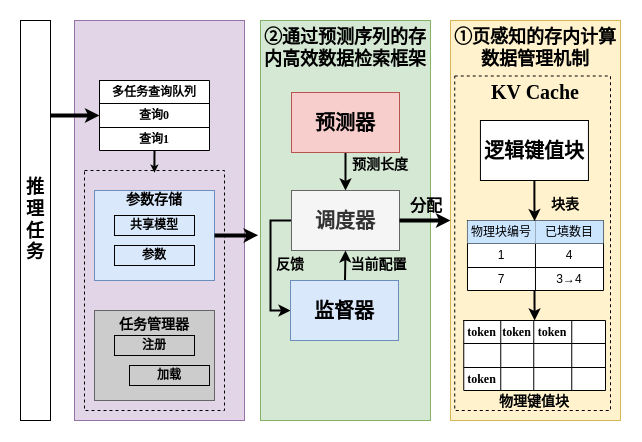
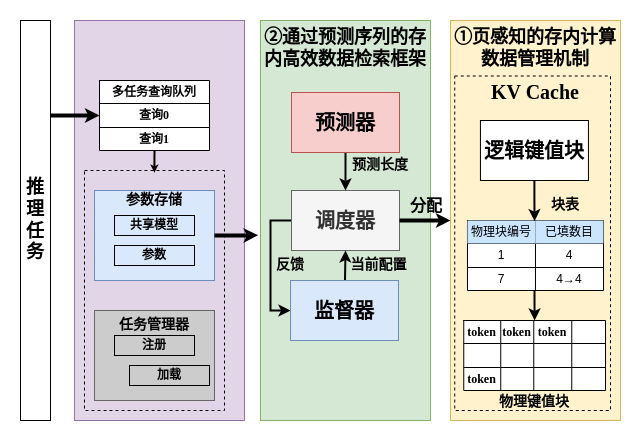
- <mxCell id="65" value="3→4" style="shape=partialRectangle;html=1;whiteSpace=wrap;connectable=0;strokeColor=inherit;overflow=hidden;fillColor=none;top=0;left=0;bottom=0;right=0;pointerEvents=1;" vertex="1" parent="63"><mxGeometry x="68" width="68" height="23" as="geometry"><mxRectangle width="68" height="23" as="alternateBounds" /></mxGeometry></mxCell>
+ <mxCell id="65" value="4→4" style="shape=partialRectangle;html=1;whiteSpace=wrap;connectable=0;strokeColor=inherit;overflow=hidden;fillColor=none;top=0;left=0;bottom=0;right=0;pointerEvents=1;" vertex="1" parent="63"><mxGeometry x="68" width="68" height="23" as="geometry"><mxRectangle width="68" height="23" as="alternateBounds" /></mxGeometry></mxCell>
